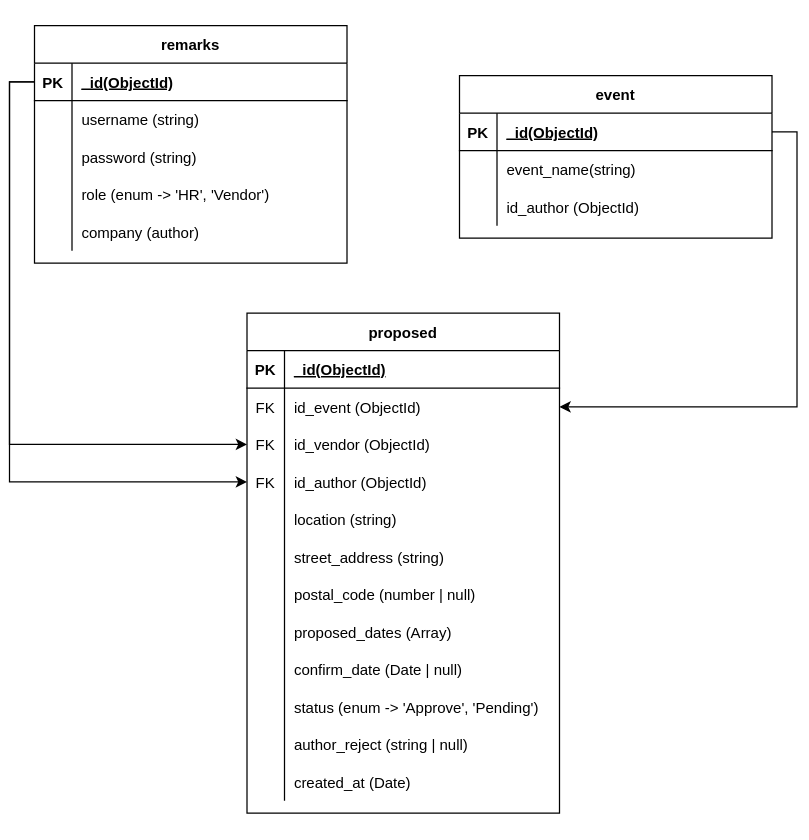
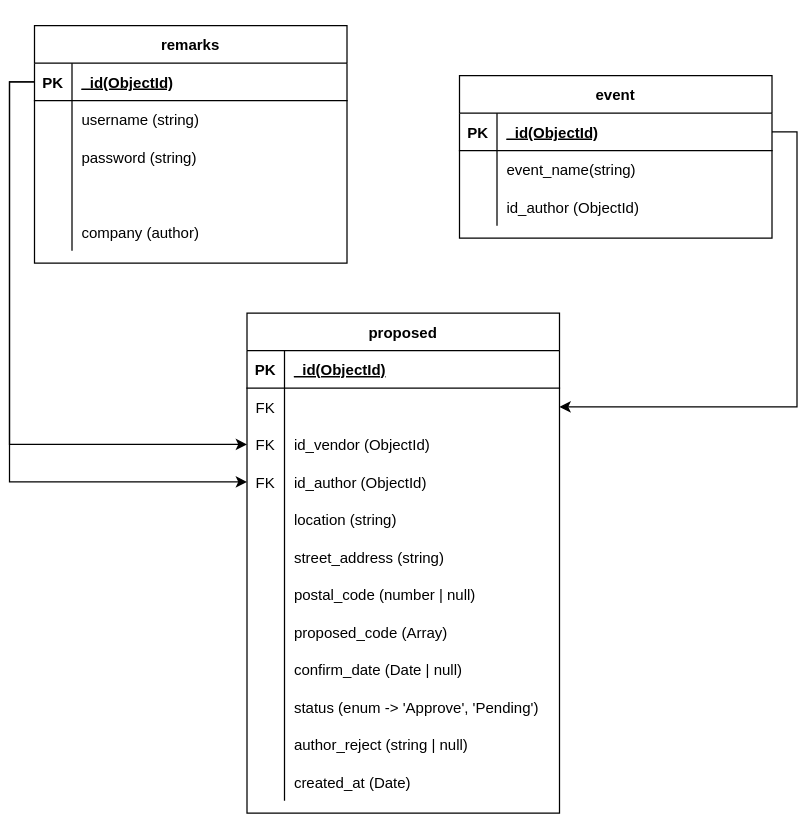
- <mxCell id="14" value="role (enum -&gt; 'HR', 'Vendor')" style="shape=partialRectangle;overflow=hidden;connectable=0;fillColor=none;top=0;left=0;bottom=0;right=0;align=left;spacingLeft=6;" parent="12" vertex="1"><mxGeometry x="30" width="220" height="30" as="geometry"><mxRectangle width="220" height="30" as="alternateBounds" /></mxGeometry></mxCell>
- <mxCell id="34" value="id_event (ObjectId)" style="shape=partialRectangle;overflow=hidden;connectable=0;fillColor=none;top=0;left=0;bottom=0;right=0;align=left;spacingLeft=6;" parent="32" vertex="1"><mxGeometry x="30" width="220" height="30" as="geometry"><mxRectangle width="220" height="30" as="alternateBounds" /></mxGeometry></mxCell>
- <mxCell id="52" value="proposed_dates (Array)" style="shape=partialRectangle;overflow=hidden;connectable=0;fillColor=none;top=0;left=0;bottom=0;right=0;align=left;spacingLeft=6;" parent="50" vertex="1"><mxGeometry x="30" width="220" height="30" as="geometry"><mxRectangle width="220" height="30" as="alternateBounds" /></mxGeometry></mxCell>
+ <mxCell id="52" value="proposed_code (Array)" style="shape=partialRectangle;overflow=hidden;connectable=0;fillColor=none;top=0;left=0;bottom=0;right=0;align=left;spacingLeft=6;" parent="50" vertex="1"><mxGeometry x="30" width="220" height="30" as="geometry"><mxRectangle width="220" height="30" as="alternateBounds" /></mxGeometry></mxCell>
